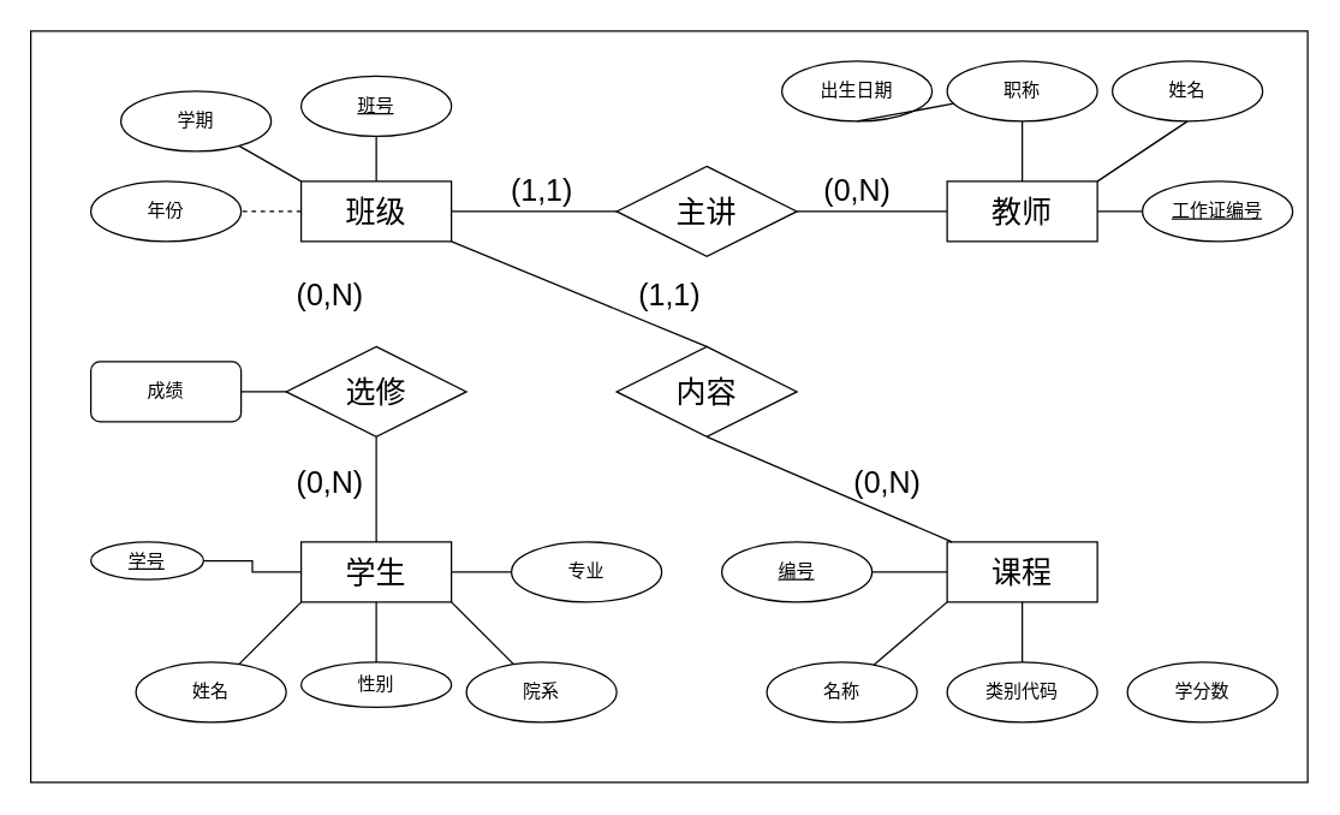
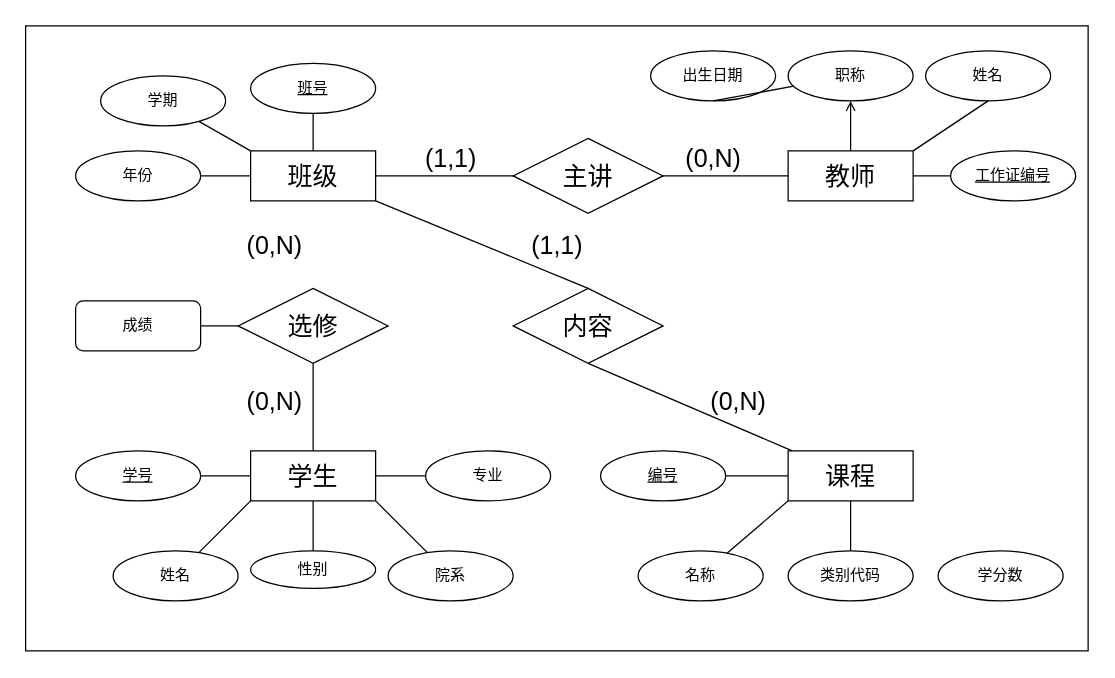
- <mxCell id="5" value="" style="edgeStyle=orthogonalEdgeStyle;rounded=0;orthogonalLoop=1;jettySize=auto;html=1;endArrow=none;endFill=0;" edge="1" parent="1" source="6" target="31"><mxGeometry relative="1" as="geometry" /></mxCell>
+ <mxCell id="5" value="" style="edgeStyle=orthogonalEdgeStyle;rounded=0;orthogonalLoop=1;jettySize=auto;html=1;endArrow=open;endFill=0;" edge="1" parent="1" source="6" target="31"><mxGeometry relative="1" as="geometry" /></mxCell>
- <mxCell id="8" value="" style="edgeStyle=orthogonalEdgeStyle;rounded=0;orthogonalLoop=1;jettySize=auto;html=1;endArrow=none;endFill=0;dashed=1;" edge="1" parent="1" source="9" target="43"><mxGeometry relative="1" as="geometry" /></mxCell>
+ <mxCell id="8" value="" style="edgeStyle=orthogonalEdgeStyle;rounded=0;orthogonalLoop=1;jettySize=auto;html=1;endArrow=none;endFill=0;" edge="1" parent="1" source="9" target="43"><mxGeometry relative="1" as="geometry" /></mxCell>
- <mxCell id="19" value="学号" style="ellipse;whiteSpace=wrap;html=1;align=center;fontStyle=4;fillColor=none;" vertex="1" parent="1"><mxGeometry x="60" y="360" width="75" height="25" as="geometry" /></mxCell>
+ <mxCell id="19" value="学号" style="ellipse;whiteSpace=wrap;html=1;align=center;fontStyle=4;fillColor=none;" vertex="1" parent="1"><mxGeometry x="60" y="360" width="100" height="40" as="geometry" /></mxCell>
